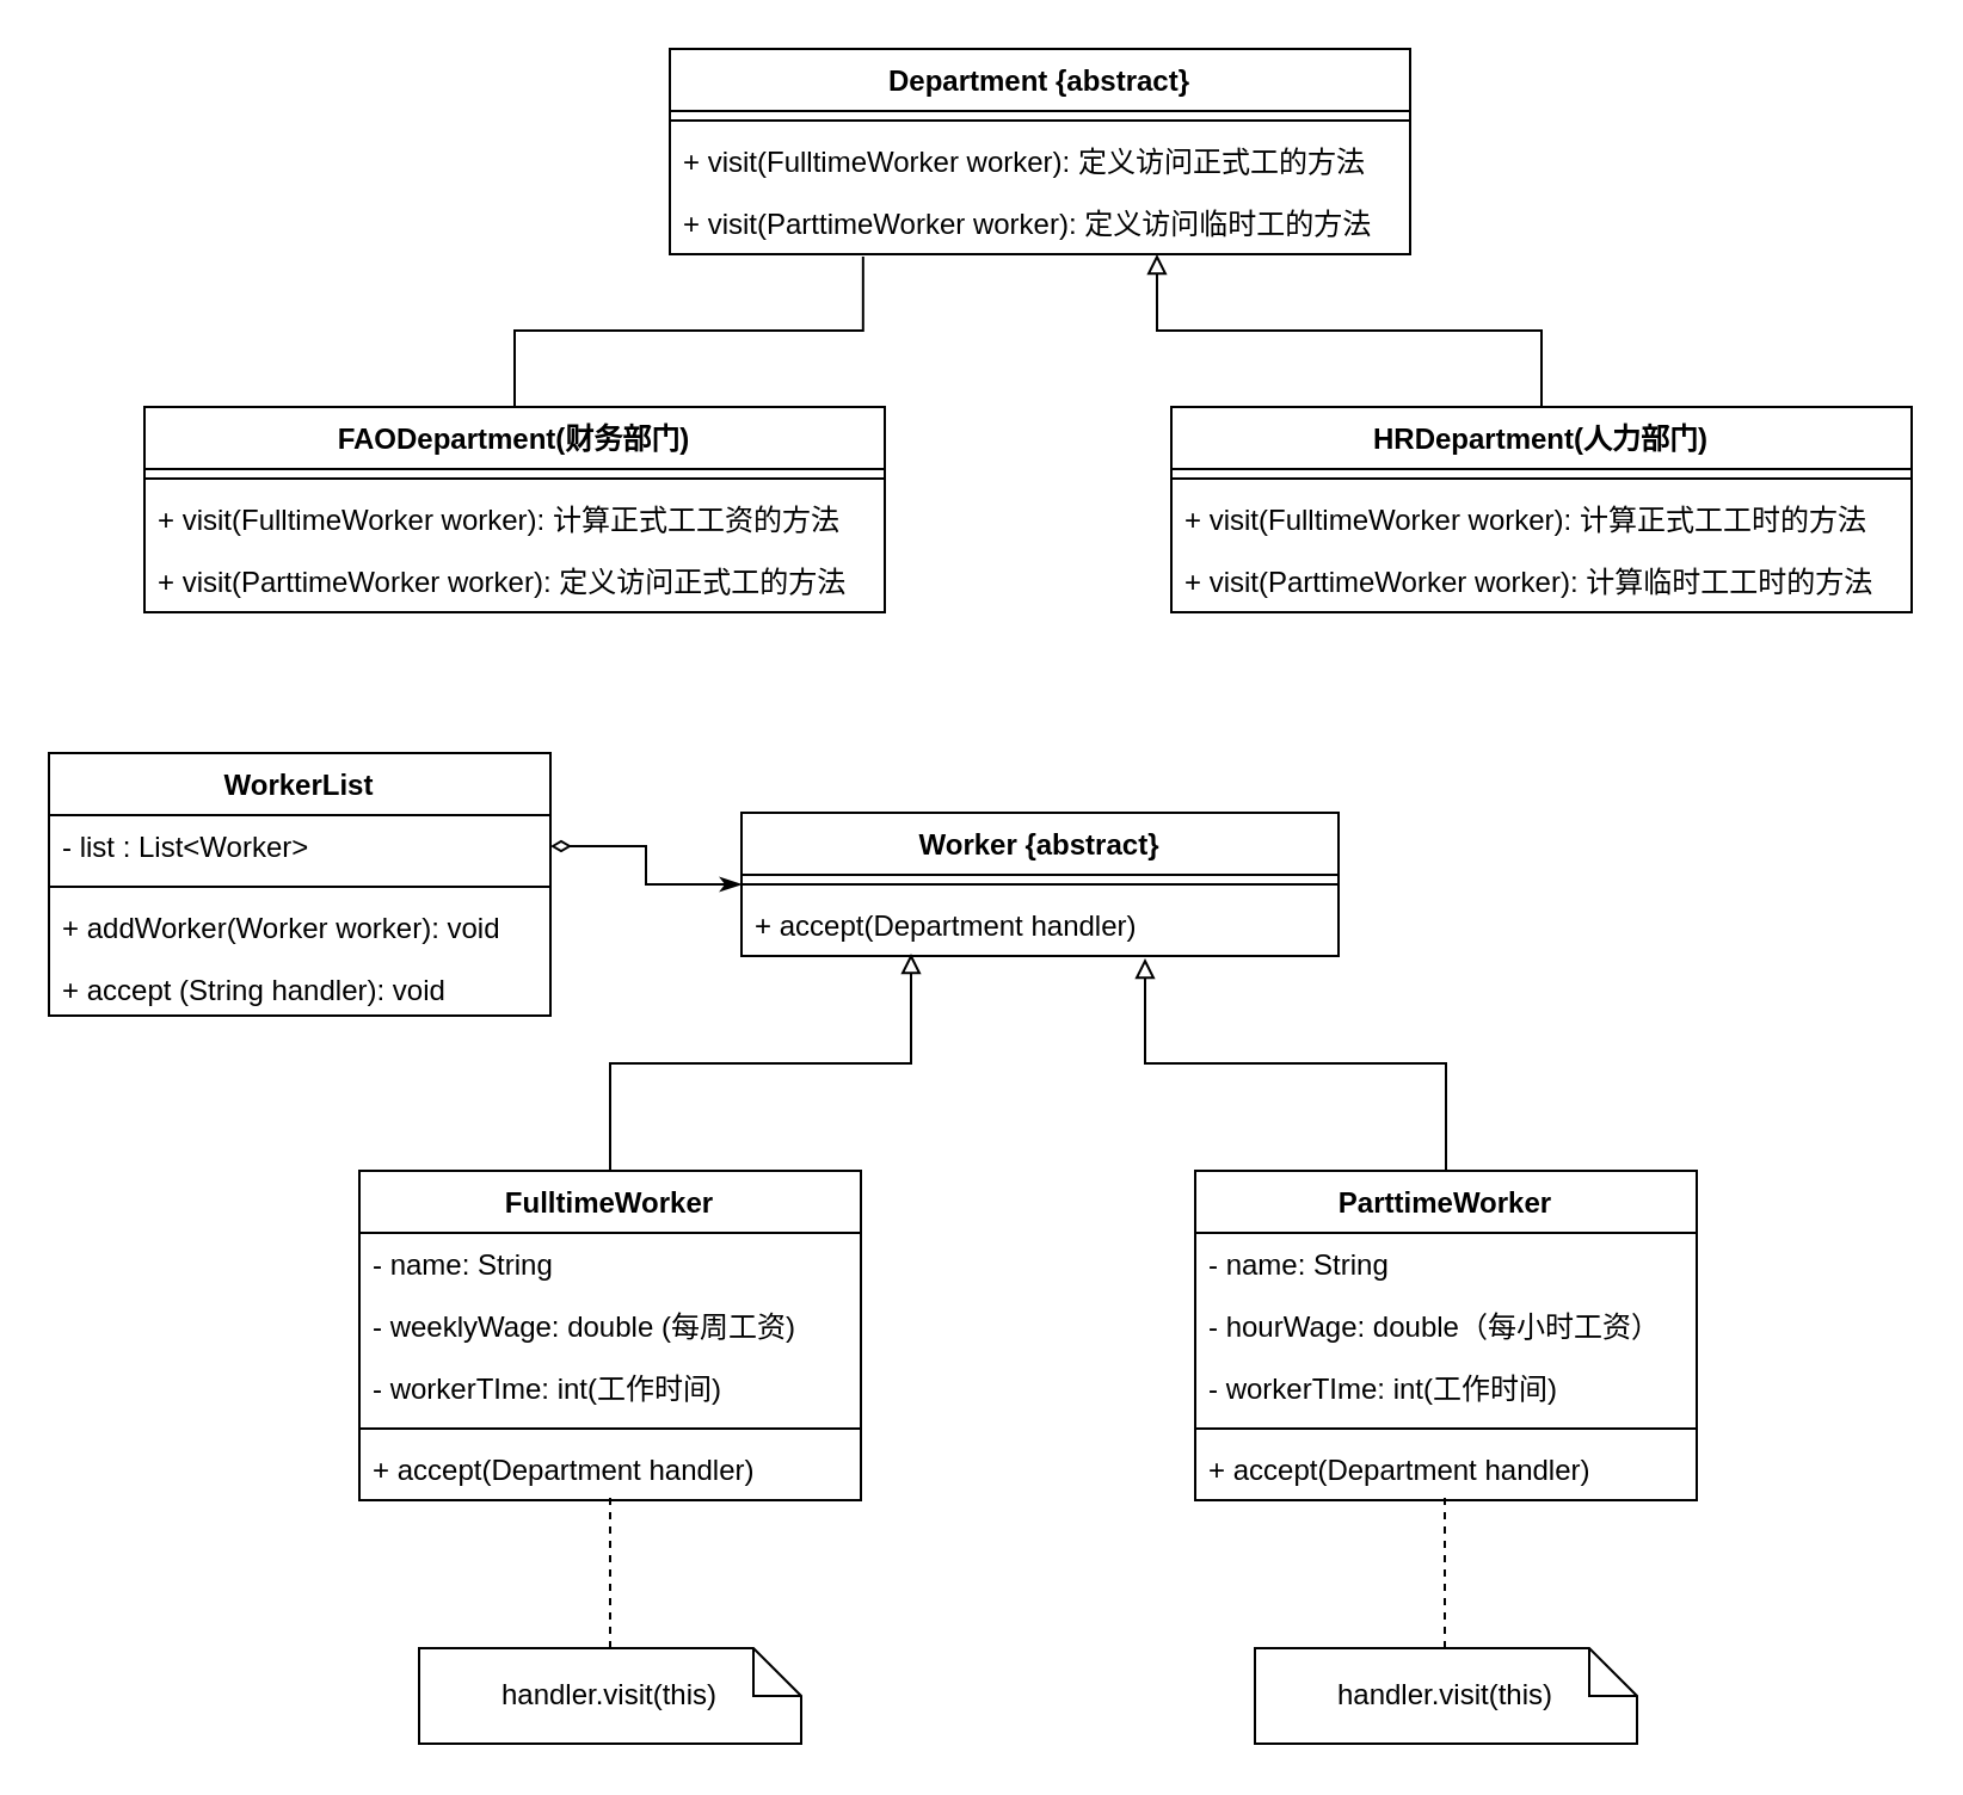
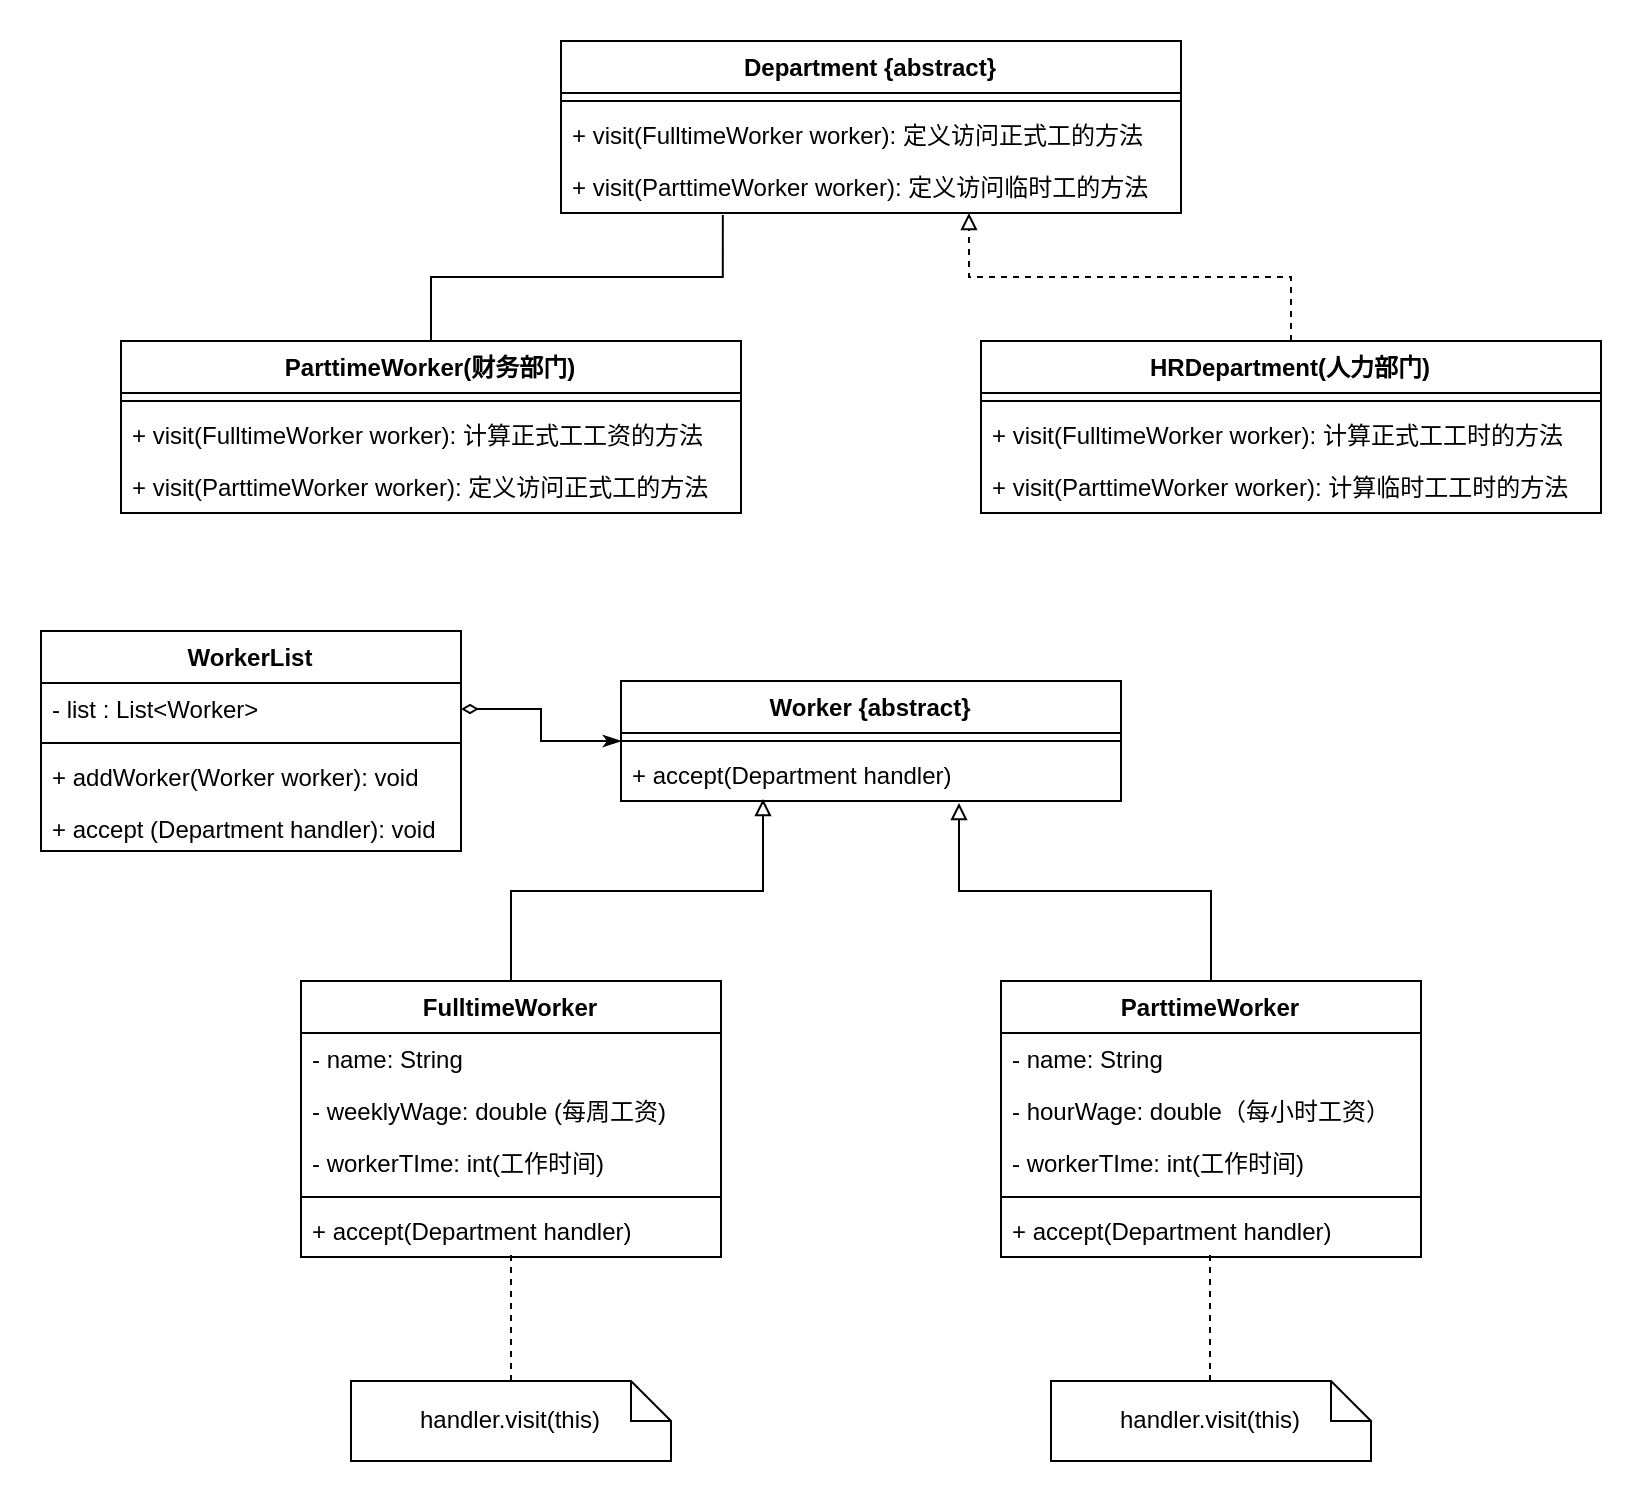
- <mxCell id="11" style="edgeStyle=orthogonalEdgeStyle;rounded=0;orthogonalLoop=1;jettySize=auto;html=1;exitX=0.5;exitY=0;exitDx=0;exitDy=0;entryX=0.658;entryY=1;entryDx=0;entryDy=0;entryPerimeter=0;endArrow=block;endFill=0;" edge="1" parent="1" source="12" target="5"><mxGeometry relative="1" as="geometry" /></mxCell>
+ <mxCell id="11" style="edgeStyle=orthogonalEdgeStyle;rounded=0;orthogonalLoop=1;jettySize=auto;html=1;exitX=0.5;exitY=0;exitDx=0;exitDy=0;entryX=0.658;entryY=1;entryDx=0;entryDy=0;entryPerimeter=0;endArrow=block;endFill=0;dashed=1;" edge="1" parent="1" source="12" target="5"><mxGeometry relative="1" as="geometry" /></mxCell>
- <mxCell id="7" value="FAODepartment(财务部门)" style="swimlane;fontStyle=1;align=center;verticalAlign=top;childLayout=stackLayout;horizontal=1;startSize=26;horizontalStack=0;resizeParent=1;resizeParentMax=0;resizeLast=0;collapsible=1;marginBottom=0;" vertex="1" parent="1"><mxGeometry x="60" y="170" width="310" height="86" as="geometry" /></mxCell>
+ <mxCell id="7" value="ParttimeWorker(财务部门)" style="swimlane;fontStyle=1;align=center;verticalAlign=top;childLayout=stackLayout;horizontal=1;startSize=26;horizontalStack=0;resizeParent=1;resizeParentMax=0;resizeLast=0;collapsible=1;marginBottom=0;" vertex="1" parent="1"><mxGeometry x="60" y="170" width="310" height="86" as="geometry" /></mxCell>
- <mxCell id="41" value="+ accept (String handler): void" style="text;strokeColor=none;fillColor=none;align=left;verticalAlign=top;spacingLeft=4;spacingRight=4;overflow=hidden;rotatable=0;points=[[0,0.5],[1,0.5]];portConstraint=eastwest;" vertex="1" parent="37"><mxGeometry y="86" width="210" height="24" as="geometry" /></mxCell>
+ <mxCell id="41" value="+ accept (Department handler): void" style="text;strokeColor=none;fillColor=none;align=left;verticalAlign=top;spacingLeft=4;spacingRight=4;overflow=hidden;rotatable=0;points=[[0,0.5],[1,0.5]];portConstraint=eastwest;" vertex="1" parent="37"><mxGeometry y="86" width="210" height="24" as="geometry" /></mxCell>
